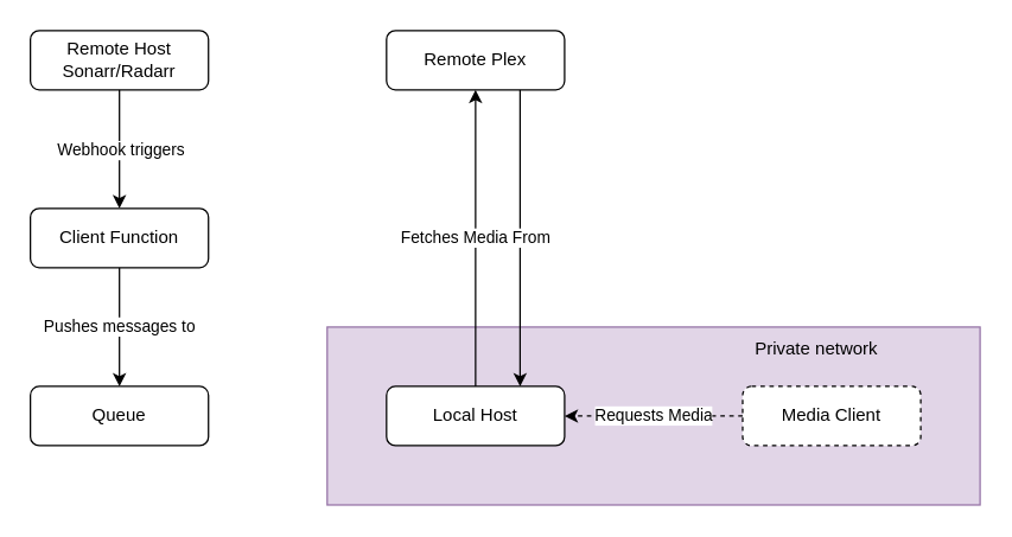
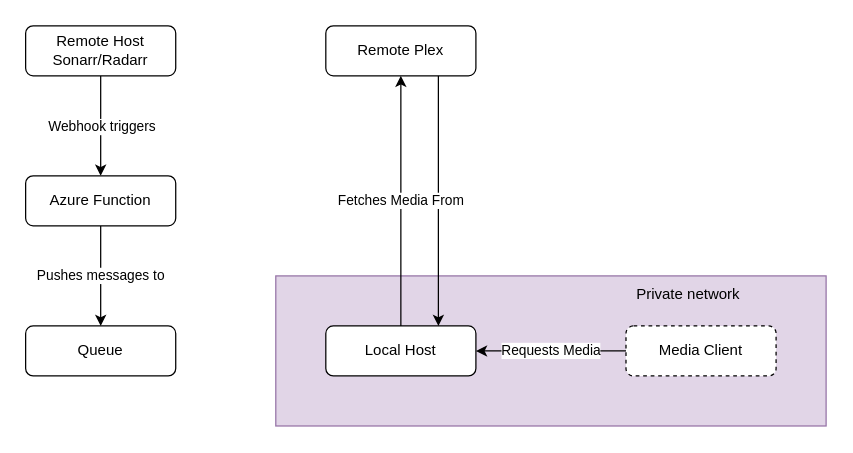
- <mxCell id="8" value="Client Function" style="rounded=1;whiteSpace=wrap;html=1;" vertex="1" parent="1"><mxGeometry x="20" y="140" width="120" height="40" as="geometry" /></mxCell>
+ <mxCell id="8" value="Azure Function" style="rounded=1;whiteSpace=wrap;html=1;" vertex="1" parent="1"><mxGeometry x="20" y="140" width="120" height="40" as="geometry" /></mxCell>
- <mxCell id="13" value="Requests Media" style="edgeStyle=orthogonalEdgeStyle;rounded=0;orthogonalLoop=1;jettySize=auto;html=1;exitX=0;exitY=0.5;exitDx=0;exitDy=0;entryX=1;entryY=0.5;entryDx=0;entryDy=0;dashed=1;" edge="1" parent="1" source="14" target="6"><mxGeometry relative="1" as="geometry" /></mxCell>
+ <mxCell id="13" value="Requests Media" style="edgeStyle=orthogonalEdgeStyle;rounded=0;orthogonalLoop=1;jettySize=auto;html=1;exitX=0;exitY=0.5;exitDx=0;exitDy=0;entryX=1;entryY=0.5;entryDx=0;entryDy=0;" edge="1" parent="1" source="14" target="6"><mxGeometry relative="1" as="geometry" /></mxCell>
